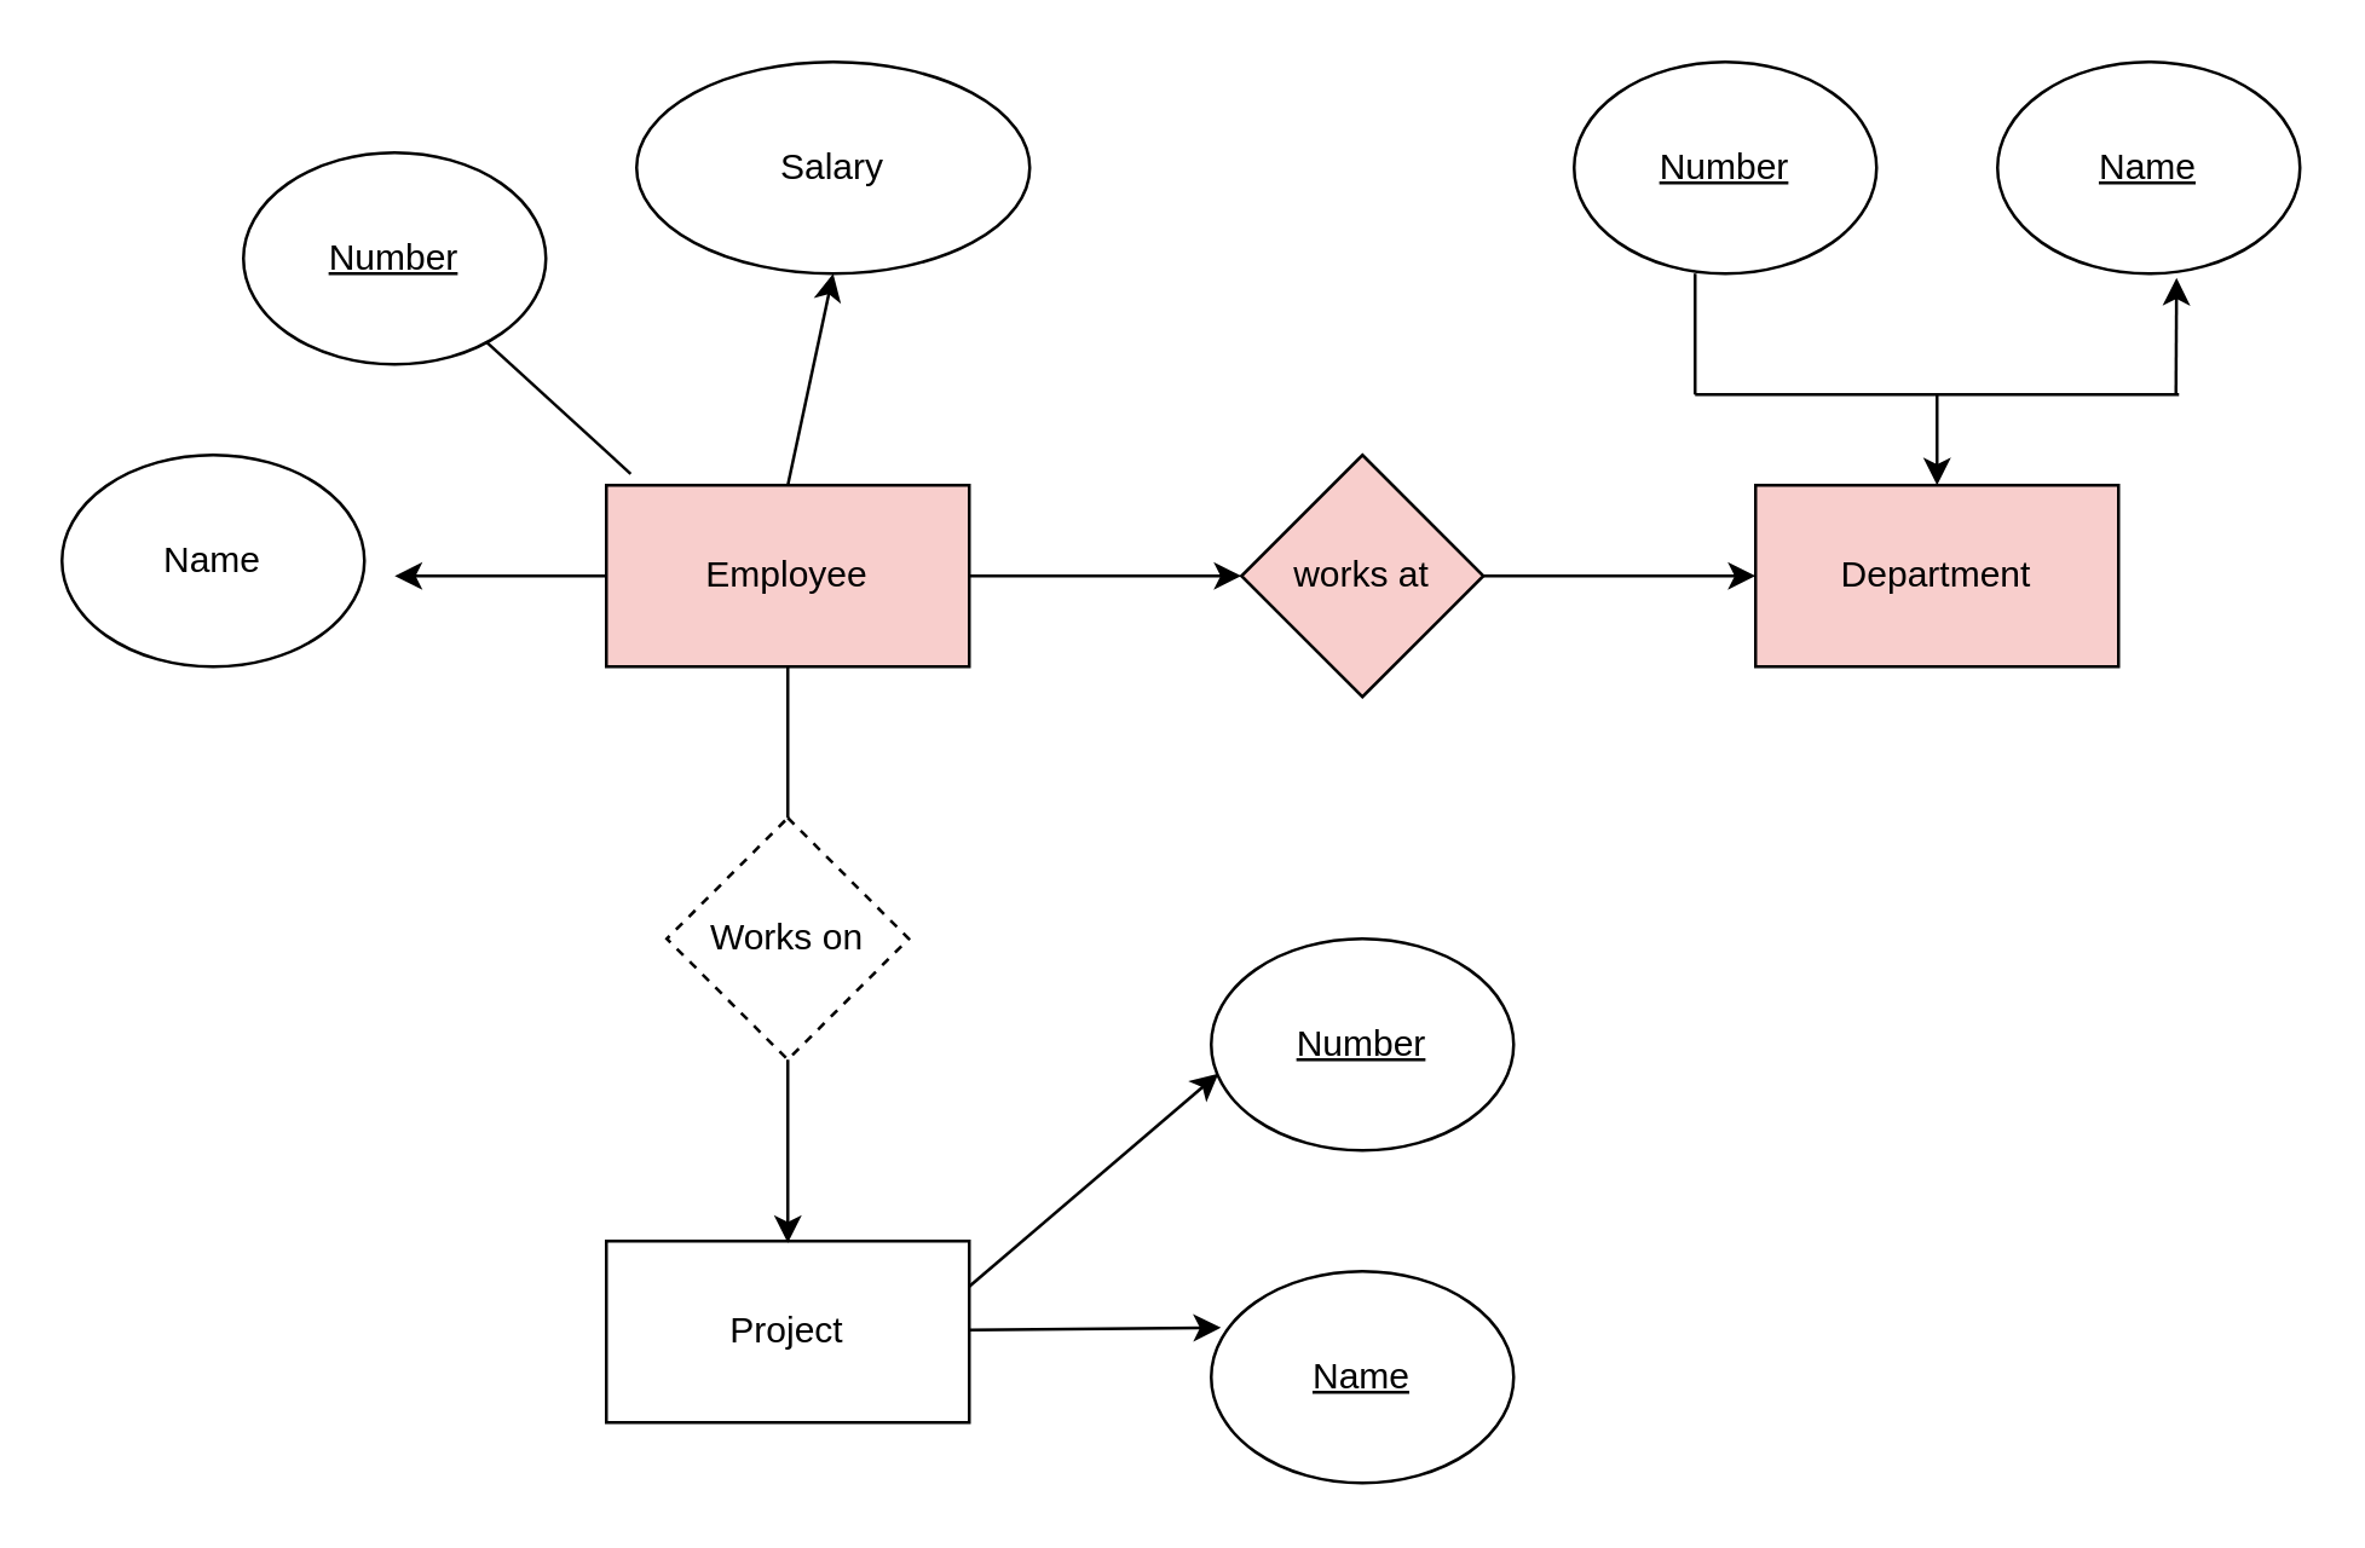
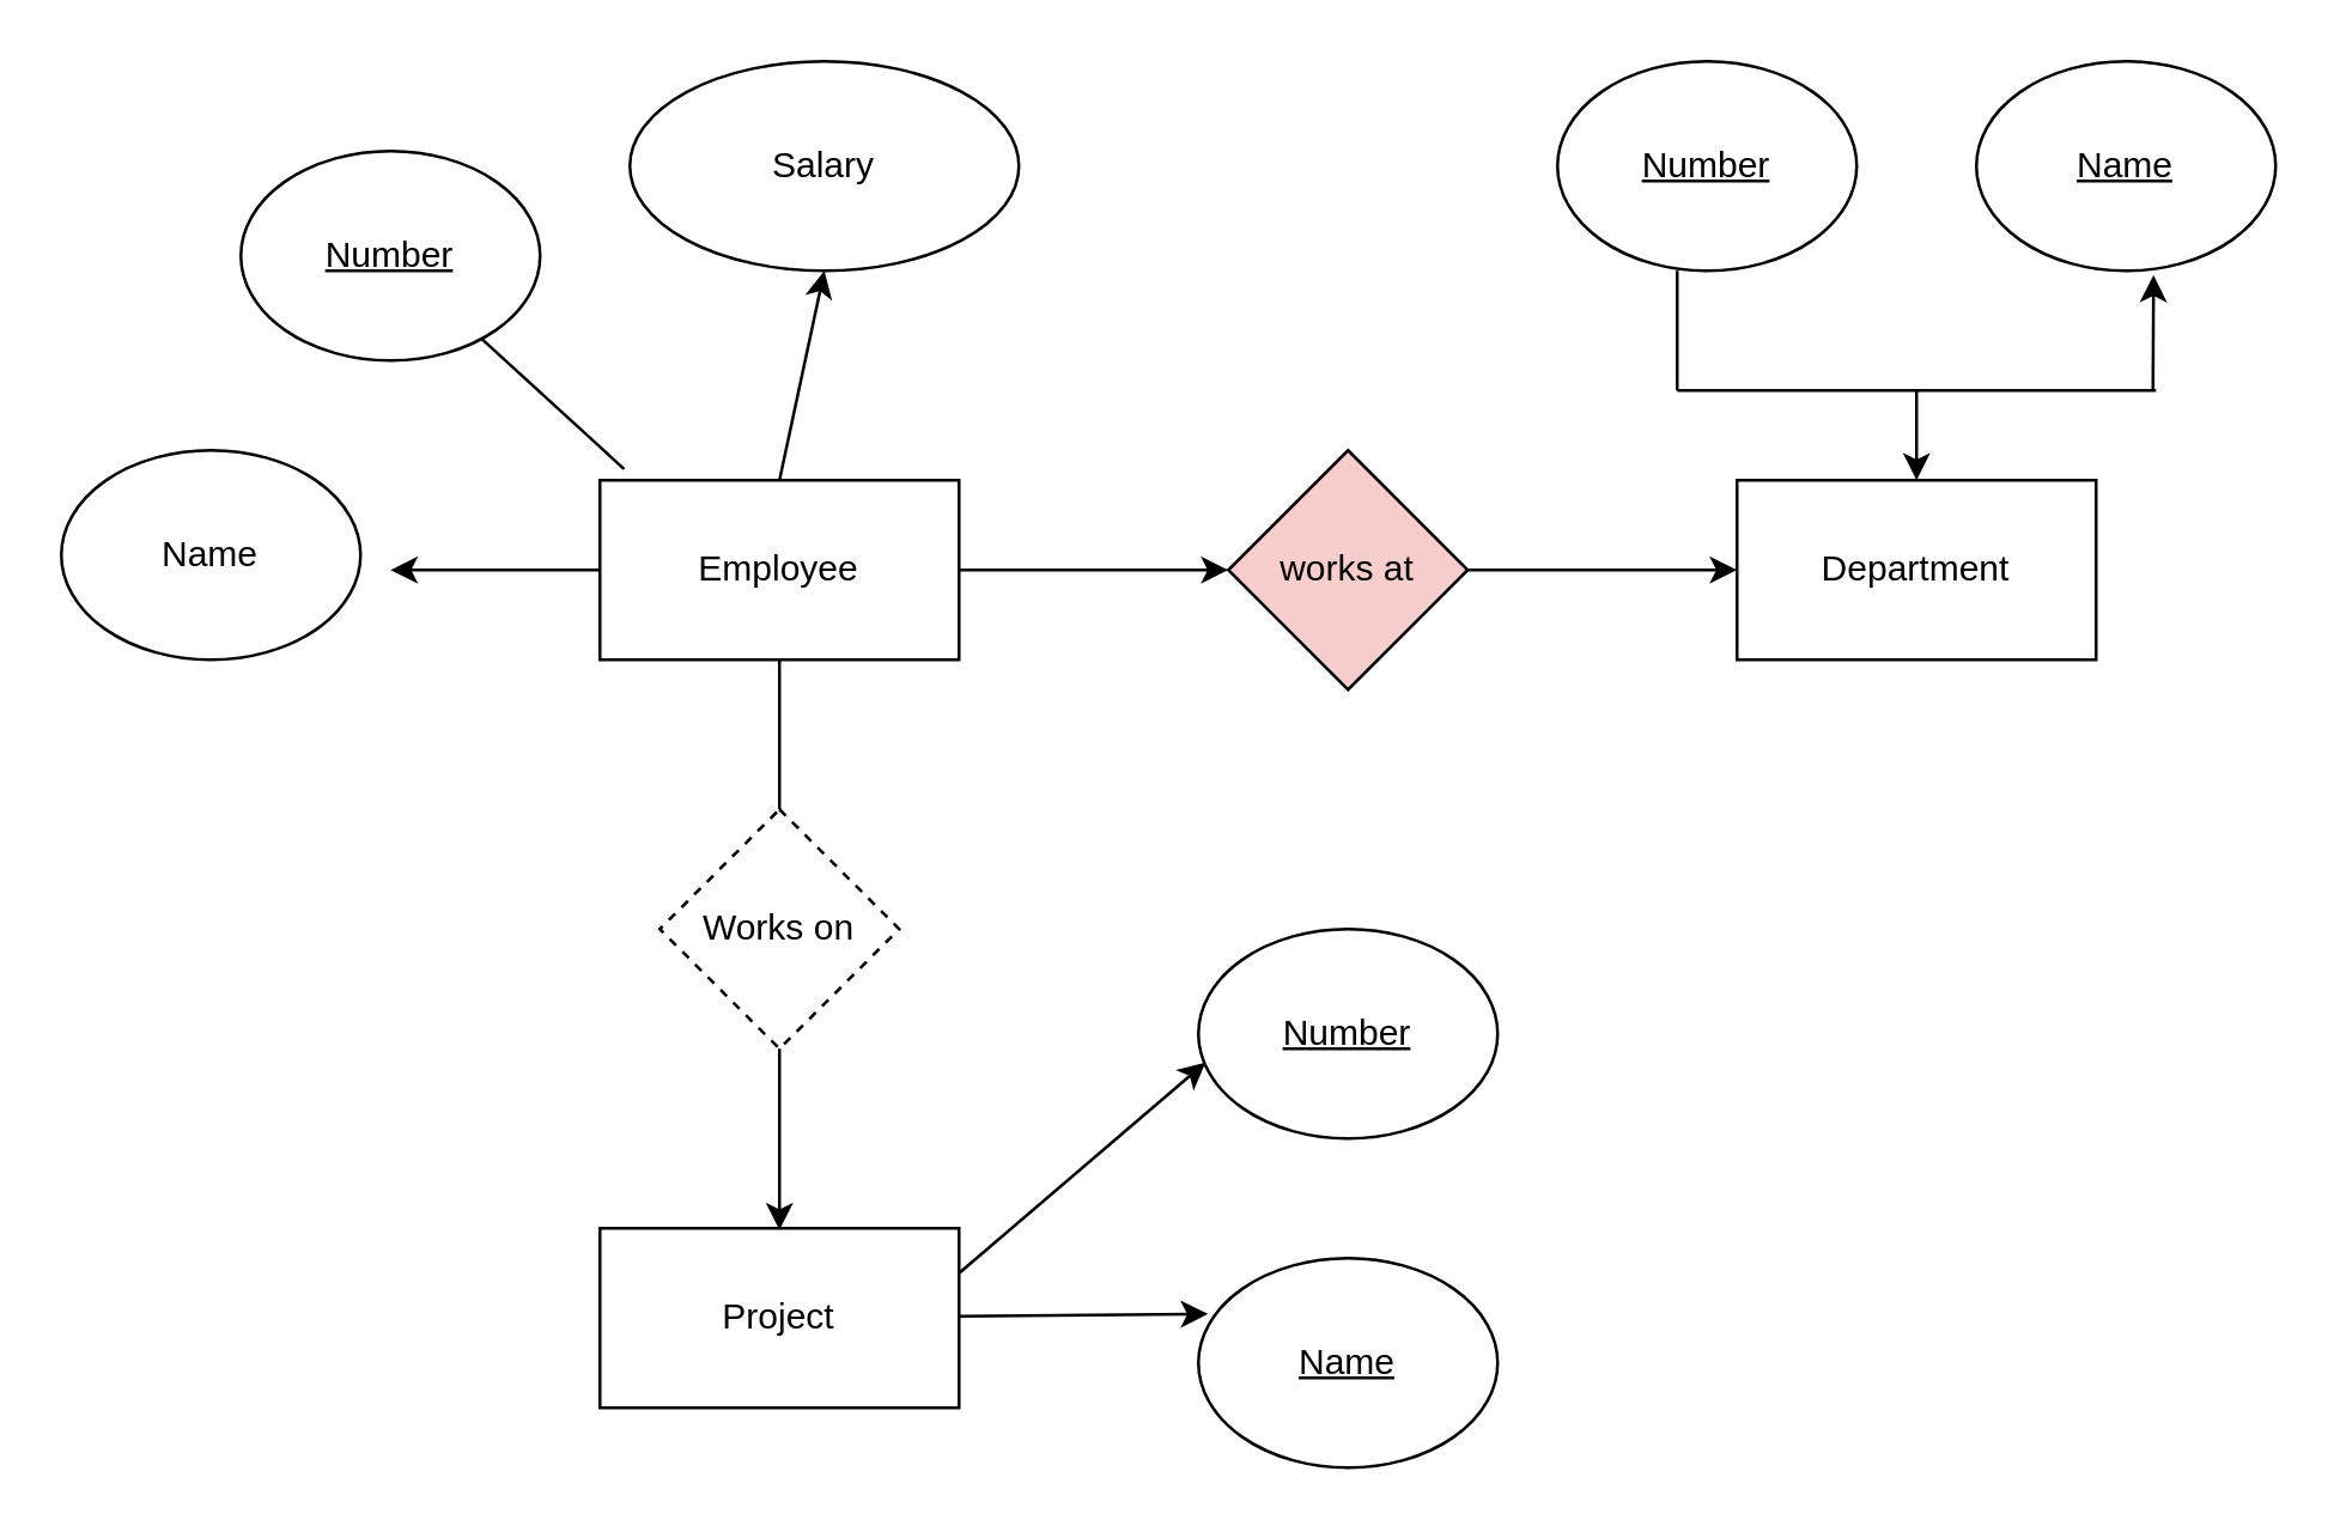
- <mxCell id="2" value="Employee" style="rounded=0;whiteSpace=wrap;html=1;fillColor=#f8cecc;" vertex="1" parent="1"><mxGeometry x="200" y="160" width="120" height="60" as="geometry" /></mxCell>
+ <mxCell id="2" value="Employee" style="rounded=0;whiteSpace=wrap;html=1;" vertex="1" parent="1"><mxGeometry x="200" y="160" width="120" height="60" as="geometry" /></mxCell>
- <mxCell id="8" value="Department" style="rounded=0;whiteSpace=wrap;html=1;fillColor=#f8cecc;" vertex="1" parent="1"><mxGeometry x="580" y="160" width="120" height="60" as="geometry" /></mxCell>
+ <mxCell id="8" value="Department" style="rounded=0;whiteSpace=wrap;html=1;" vertex="1" parent="1"><mxGeometry x="580" y="160" width="120" height="60" as="geometry" /></mxCell>
